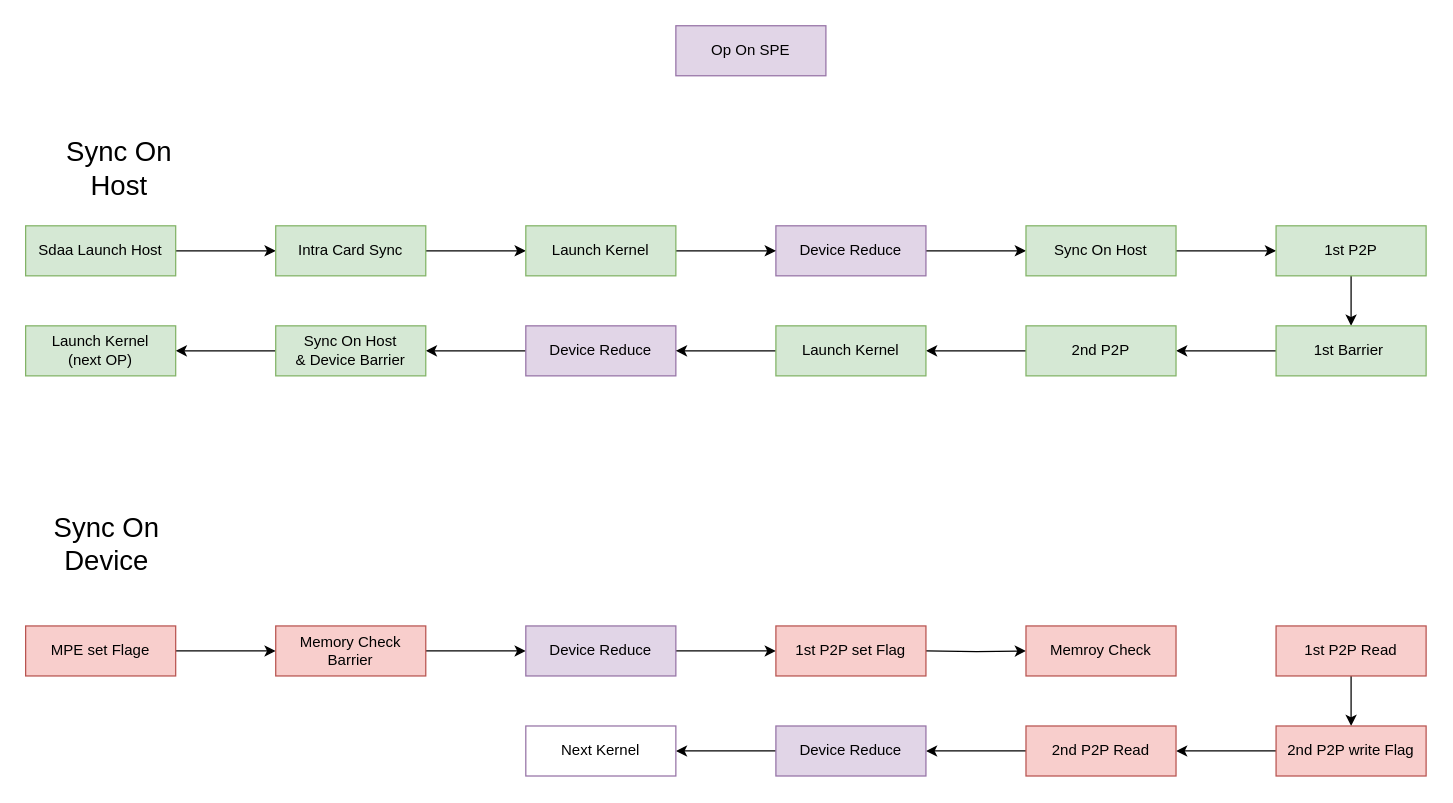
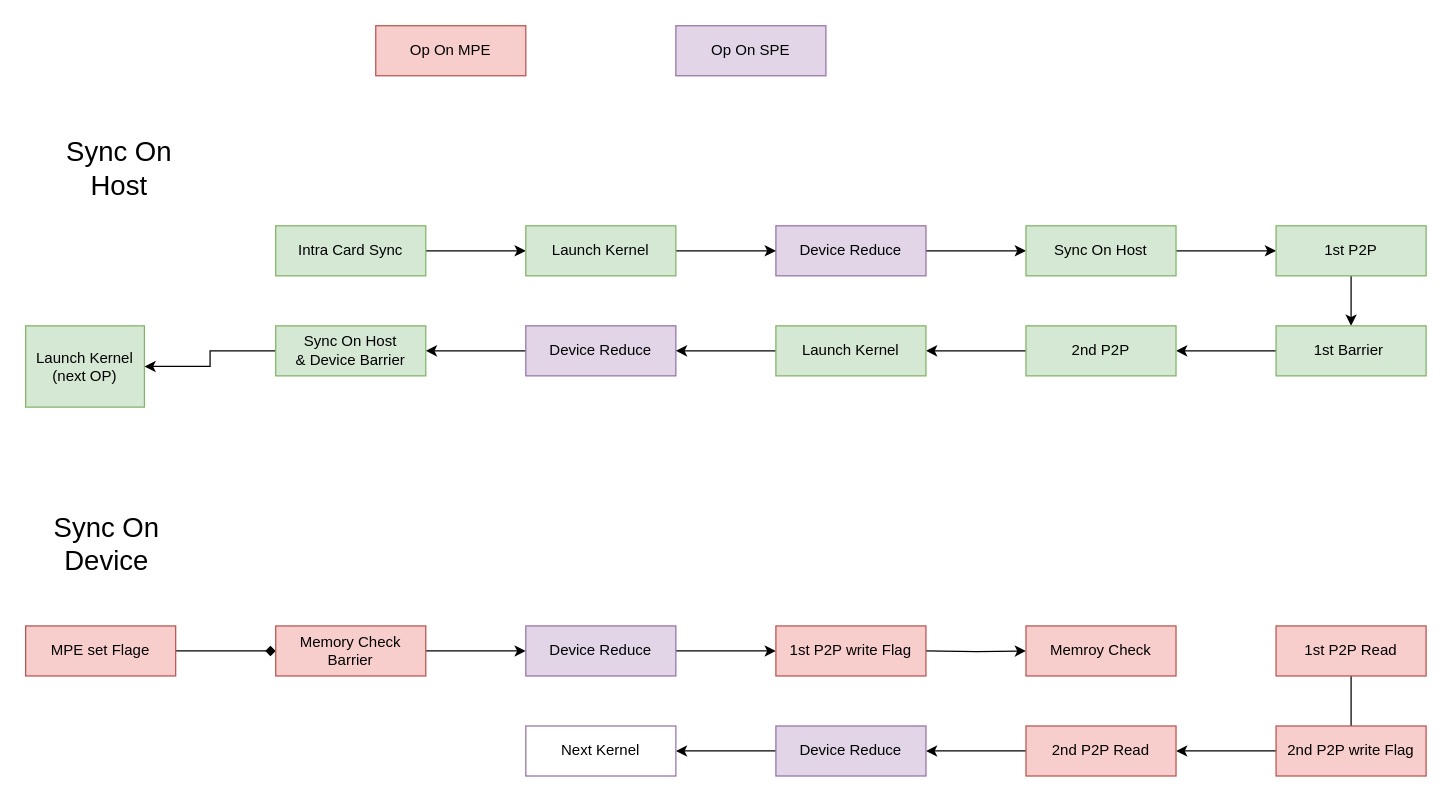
+ <mxCell id="45" value="Op On MPE" style="rounded=0;whiteSpace=wrap;html=1;fillColor=#f8cecc;strokeColor=#b85450;" vertex="1" parent="1"><mxGeometry x="300" y="20" width="120" height="40" as="geometry" /></mxCell>
- <mxCell id="5" value="Sdaa Launch Host" style="rounded=0;whiteSpace=wrap;html=1;fillColor=#d5e8d4;strokeColor=#82b366;" vertex="1" parent="1"><mxGeometry y="180" width="120" height="40" as="geometry" x="20" /></mxCell>
- <mxCell id="4" value="" style="edgeStyle=orthogonalEdgeStyle;rounded=0;orthogonalLoop=1;jettySize=auto;html=1;" edge="1" parent="1" source="5" target="7"><mxGeometry relative="1" as="geometry" /></mxCell>
- <mxCell id="24" value="Launch Kernel&lt;br&gt;(next OP)" style="rounded=0;whiteSpace=wrap;html=1;fillColor=#d5e8d4;strokeColor=#82b366;" vertex="1" parent="1"><mxGeometry y="260" width="120" height="40" as="geometry" x="20" /></mxCell>
+ <mxCell id="24" value="Launch Kernel&lt;br&gt;(next OP)" style="rounded=0;whiteSpace=wrap;html=1;fillColor=#d5e8d4;strokeColor=#82b366;" vertex="1" parent="1"><mxGeometry x="20" y="260" width="95" height="65" as="geometry" /></mxCell>
- <mxCell id="26" value="" style="edgeStyle=orthogonalEdgeStyle;rounded=0;orthogonalLoop=1;jettySize=auto;html=1;" edge="1" parent="1" source="27" target="29"><mxGeometry relative="1" as="geometry" /></mxCell>
+ <mxCell id="26" value="" style="edgeStyle=orthogonalEdgeStyle;rounded=0;orthogonalLoop=1;jettySize=auto;html=1;endArrow=diamond;" edge="1" parent="1" source="27" target="29"><mxGeometry relative="1" as="geometry" /></mxCell>
- <mxCell id="42" value="1st P2P set Flag" style="rounded=0;whiteSpace=wrap;html=1;fillColor=#f8cecc;strokeColor=#b85450;" vertex="1" parent="1"><mxGeometry x="620" y="500" width="120" height="40" as="geometry" /></mxCell>
+ <mxCell id="42" value="1st P2P write Flag" style="rounded=0;whiteSpace=wrap;html=1;fillColor=#f8cecc;strokeColor=#b85450;" vertex="1" parent="1"><mxGeometry x="620" y="500" width="120" height="40" as="geometry" /></mxCell>
- <mxCell id="31" value="" style="edgeStyle=orthogonalEdgeStyle;rounded=0;orthogonalLoop=1;jettySize=auto;html=1;" edge="1" parent="1" source="32" target="34"><mxGeometry relative="1" as="geometry" /></mxCell>
+ <mxCell id="31" value="" style="edgeStyle=orthogonalEdgeStyle;rounded=0;orthogonalLoop=1;jettySize=auto;html=1;endArrow=none;" edge="1" parent="1" source="32" target="34"><mxGeometry relative="1" as="geometry" /></mxCell>
